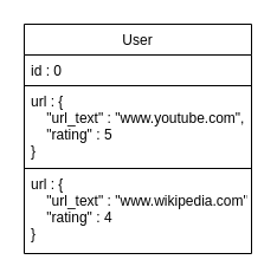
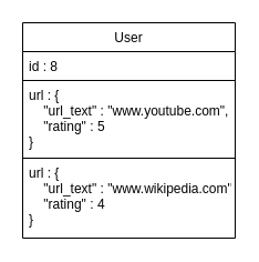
- <mxCell id="3" value="id : 0" style="text;strokeColor=none;fillColor=none;align=left;verticalAlign=top;spacingLeft=4;spacingRight=4;overflow=hidden;rotatable=0;points=[[0,0.5],[1,0.5]];portConstraint=eastwest;fontColor=#000000;labelBorderColor=none;" parent="2" vertex="1"><mxGeometry y="26" width="192" height="26" as="geometry" /></mxCell>
+ <mxCell id="3" value="id : 8" style="text;strokeColor=none;fillColor=none;align=left;verticalAlign=top;spacingLeft=4;spacingRight=4;overflow=hidden;rotatable=0;points=[[0,0.5],[1,0.5]];portConstraint=eastwest;fontColor=#000000;labelBorderColor=none;" parent="2" vertex="1"><mxGeometry y="26" width="192" height="26" as="geometry" /></mxCell>
